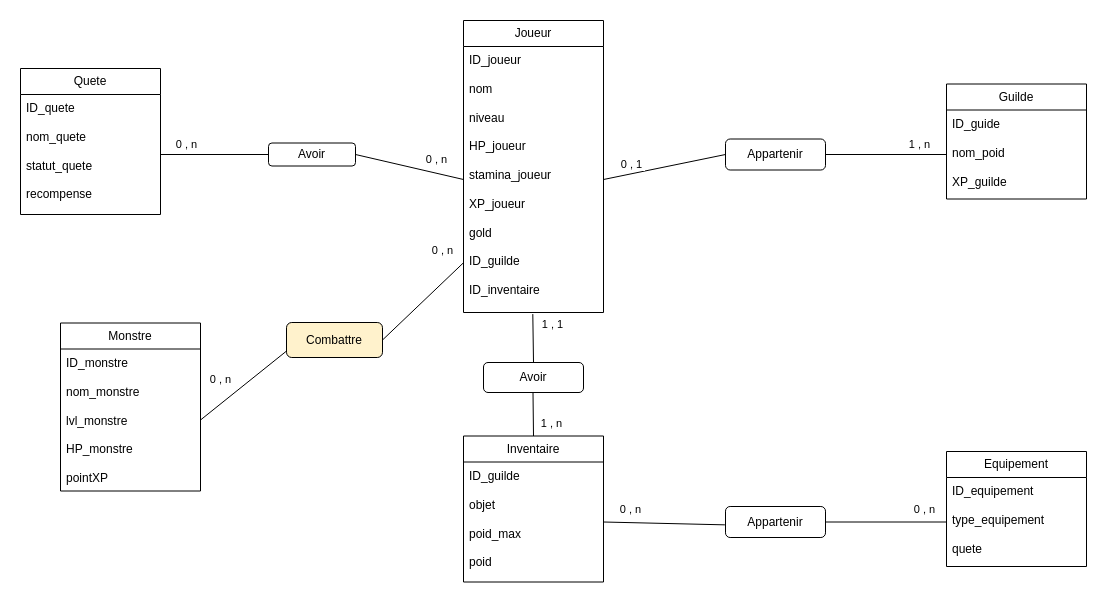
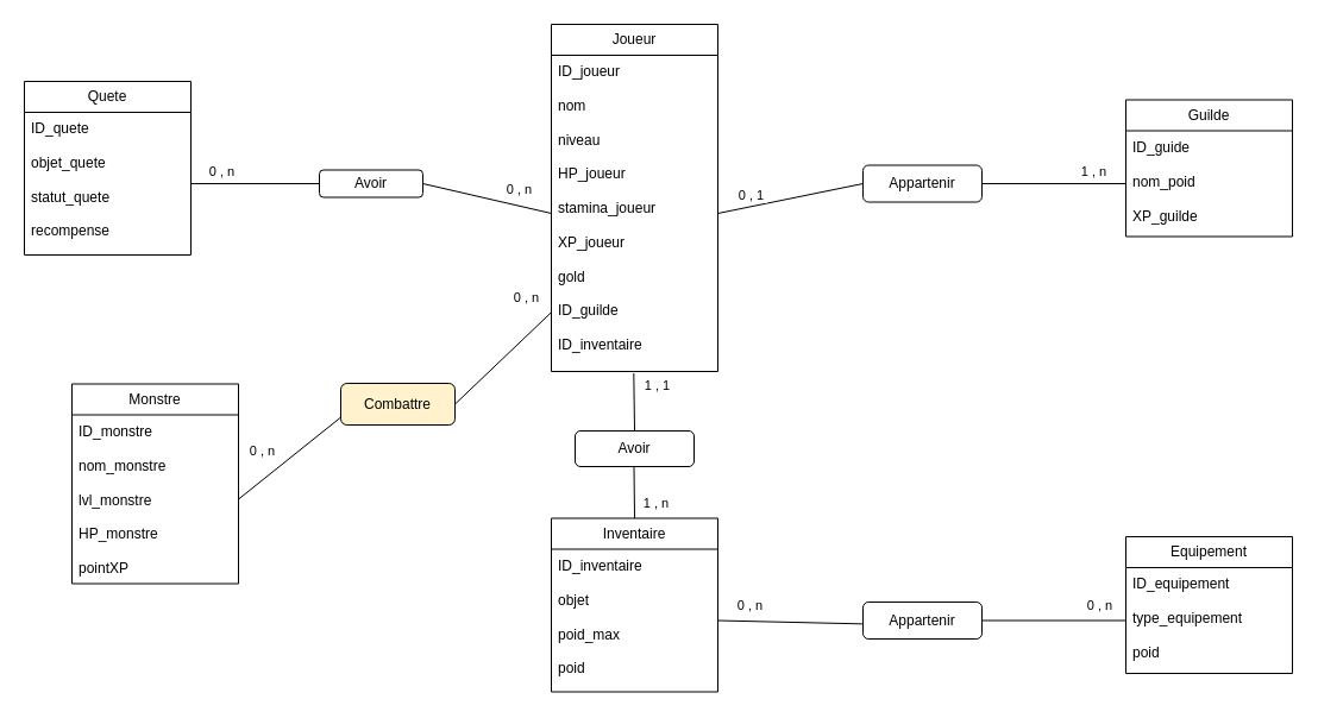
- <mxCell id="5" value="ID_quete&lt;br&gt;&lt;br&gt;nom_quete&lt;br&gt;&lt;br&gt;statut_quete&lt;br&gt;&lt;br&gt;recompense" style="text;strokeColor=none;fillColor=none;align=left;verticalAlign=top;spacingLeft=4;spacingRight=4;overflow=hidden;rotatable=0;points=[[0,0.5],[1,0.5]];portConstraint=eastwest;whiteSpace=wrap;html=1;" parent="4" vertex="1"><mxGeometry y="26" width="140" height="120" as="geometry" /></mxCell>
+ <mxCell id="5" value="ID_quete&lt;br&gt;&lt;br&gt;objet_quete&lt;br&gt;&lt;br&gt;statut_quete&lt;br&gt;&lt;br&gt;recompense" style="text;strokeColor=none;fillColor=none;align=left;verticalAlign=top;spacingLeft=4;spacingRight=4;overflow=hidden;rotatable=0;points=[[0,0.5],[1,0.5]];portConstraint=eastwest;whiteSpace=wrap;html=1;" parent="4" vertex="1"><mxGeometry y="26" width="140" height="120" as="geometry" /></mxCell>
- <mxCell id="11" value="ID_guilde&lt;br&gt;&lt;br&gt;objet&lt;br&gt;&lt;br&gt;poid_max&lt;br&gt;&lt;br&gt;poid" style="text;strokeColor=none;fillColor=none;align=left;verticalAlign=top;spacingLeft=4;spacingRight=4;overflow=hidden;rotatable=0;points=[[0,0.5],[1,0.5]];portConstraint=eastwest;whiteSpace=wrap;html=1;" parent="10" vertex="1"><mxGeometry y="26" width="140" height="120" as="geometry" /></mxCell>
+ <mxCell id="11" value="ID_inventaire&lt;br&gt;&lt;br&gt;objet&lt;br&gt;&lt;br&gt;poid_max&lt;br&gt;&lt;br&gt;poid" style="text;strokeColor=none;fillColor=none;align=left;verticalAlign=top;spacingLeft=4;spacingRight=4;overflow=hidden;rotatable=0;points=[[0,0.5],[1,0.5]];portConstraint=eastwest;whiteSpace=wrap;html=1;" parent="10" vertex="1"><mxGeometry y="26" width="140" height="120" as="geometry" /></mxCell>
- <mxCell id="13" value="ID_equipement&lt;br&gt;&lt;br&gt;type_equipement&lt;br&gt;&lt;br&gt;quete" style="text;strokeColor=none;fillColor=none;align=left;verticalAlign=top;spacingLeft=4;spacingRight=4;overflow=hidden;rotatable=0;points=[[0,0.5],[1,0.5]];portConstraint=eastwest;whiteSpace=wrap;html=1;" parent="12" vertex="1"><mxGeometry y="26" width="140" height="89" as="geometry" /></mxCell>
+ <mxCell id="13" value="ID_equipement&lt;br&gt;&lt;br&gt;type_equipement&lt;br&gt;&lt;br&gt;poid" style="text;strokeColor=none;fillColor=none;align=left;verticalAlign=top;spacingLeft=4;spacingRight=4;overflow=hidden;rotatable=0;points=[[0,0.5],[1,0.5]];portConstraint=eastwest;whiteSpace=wrap;html=1;" parent="12" vertex="1"><mxGeometry y="26" width="140" height="89" as="geometry" /></mxCell>
